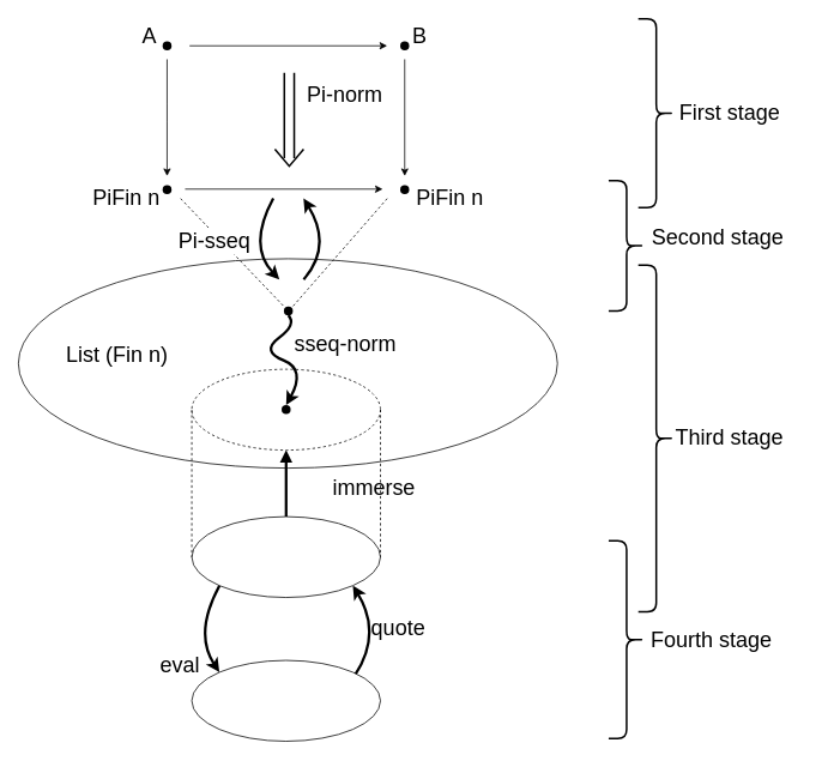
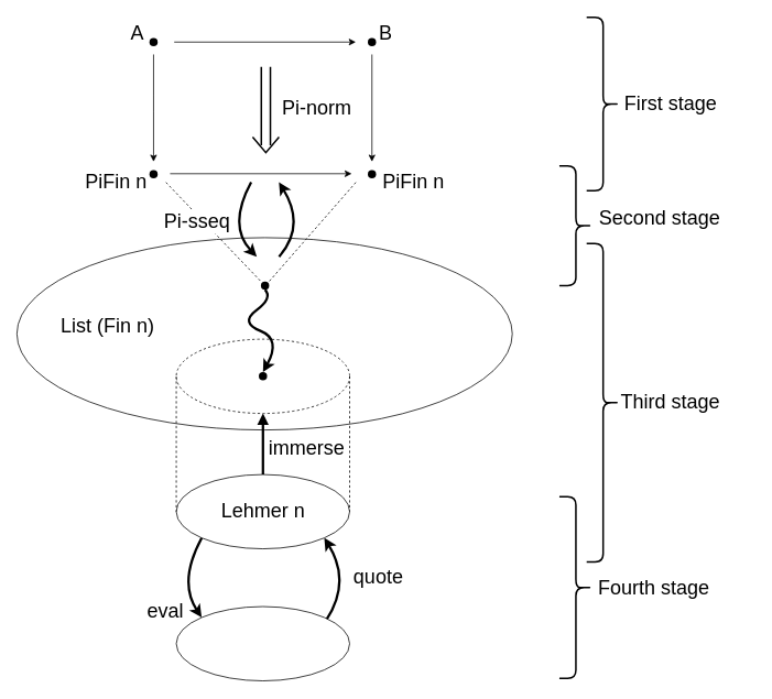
- <mxCell id="30" value="Pi-norm" style="text;html=1;strokeColor=none;fillColor=none;align=center;verticalAlign=middle;whiteSpace=wrap;rounded=0;fontSize=24;" vertex="1" parent="1"><mxGeometry x="250.5" y="95" width="265" height="20" as="geometry" /></mxCell>
+ <mxCell id="30" value="Pi-norm" style="text;html=1;strokeColor=none;fillColor=none;align=center;verticalAlign=middle;whiteSpace=wrap;rounded=0;fontSize=24;" vertex="1" parent="1"><mxGeometry x="250.5" y="120" width="265" height="20" as="geometry" /></mxCell>
- <mxCell id="39" value="&lt;font style=&quot;font-size: 24px&quot;&gt;sseq-norm&lt;br style=&quot;font-size: 24px&quot;&gt;&lt;/font&gt;" style="text;html=1;strokeColor=none;fillColor=none;align=center;verticalAlign=middle;whiteSpace=wrap;rounded=0;perimeterSpacing=0;fontSize=24;labelBackgroundColor=#ffffff;" vertex="1" parent="1"><mxGeometry x="320" y="370" width="128" height="24" as="geometry" /></mxCell>
- <mxCell id="9" value="&lt;font style=&quot;font-size: 24px;&quot;&gt;immerse&lt;/font&gt;" style="text;html=1;strokeColor=none;fillColor=none;align=center;verticalAlign=middle;whiteSpace=wrap;rounded=0;perimeterSpacing=0;fontSize=24;" vertex="1" parent="1"><mxGeometry x="380.5" y="530" width="70" height="24" as="geometry" /></mxCell>
+ <mxCell id="9" value="&lt;font style=&quot;font-size: 24px;&quot;&gt;immerse&lt;/font&gt;" style="text;html=1;strokeColor=none;fillColor=none;align=center;verticalAlign=middle;whiteSpace=wrap;rounded=0;perimeterSpacing=0;fontSize=24;" vertex="1" parent="1"><mxGeometry x="335.5" y="530" width="70" height="24" as="geometry" /></mxCell>
+ <mxCell id="10" value="Lehmer n" style="text;html=1;strokeColor=none;fillColor=none;align=center;verticalAlign=middle;whiteSpace=wrap;rounded=0;fontSize=24;" vertex="1" parent="1"><mxGeometry x="265.5" y="606.5" width="105" height="25" as="geometry" /></mxCell>
- <mxCell id="14" value="&lt;font style=&quot;font-size: 24px;&quot;&gt;quote&lt;br style=&quot;font-size: 24px;&quot;&gt;&lt;/font&gt;" style="text;html=1;strokeColor=none;fillColor=none;align=center;verticalAlign=middle;whiteSpace=wrap;rounded=0;perimeterSpacing=0;fontSize=24;" vertex="1" parent="1"><mxGeometry x="407.5" y="687" width="70" height="24" as="geometry" /></mxCell>
+ <mxCell id="14" value="&lt;font style=&quot;font-size: 24px;&quot;&gt;quote&lt;br style=&quot;font-size: 24px;&quot;&gt;&lt;/font&gt;" style="text;html=1;strokeColor=none;fillColor=none;align=center;verticalAlign=middle;whiteSpace=wrap;rounded=0;perimeterSpacing=0;fontSize=24;" vertex="1" parent="1"><mxGeometry x="422.5" y="687" width="70" height="24" as="geometry" /></mxCell>
